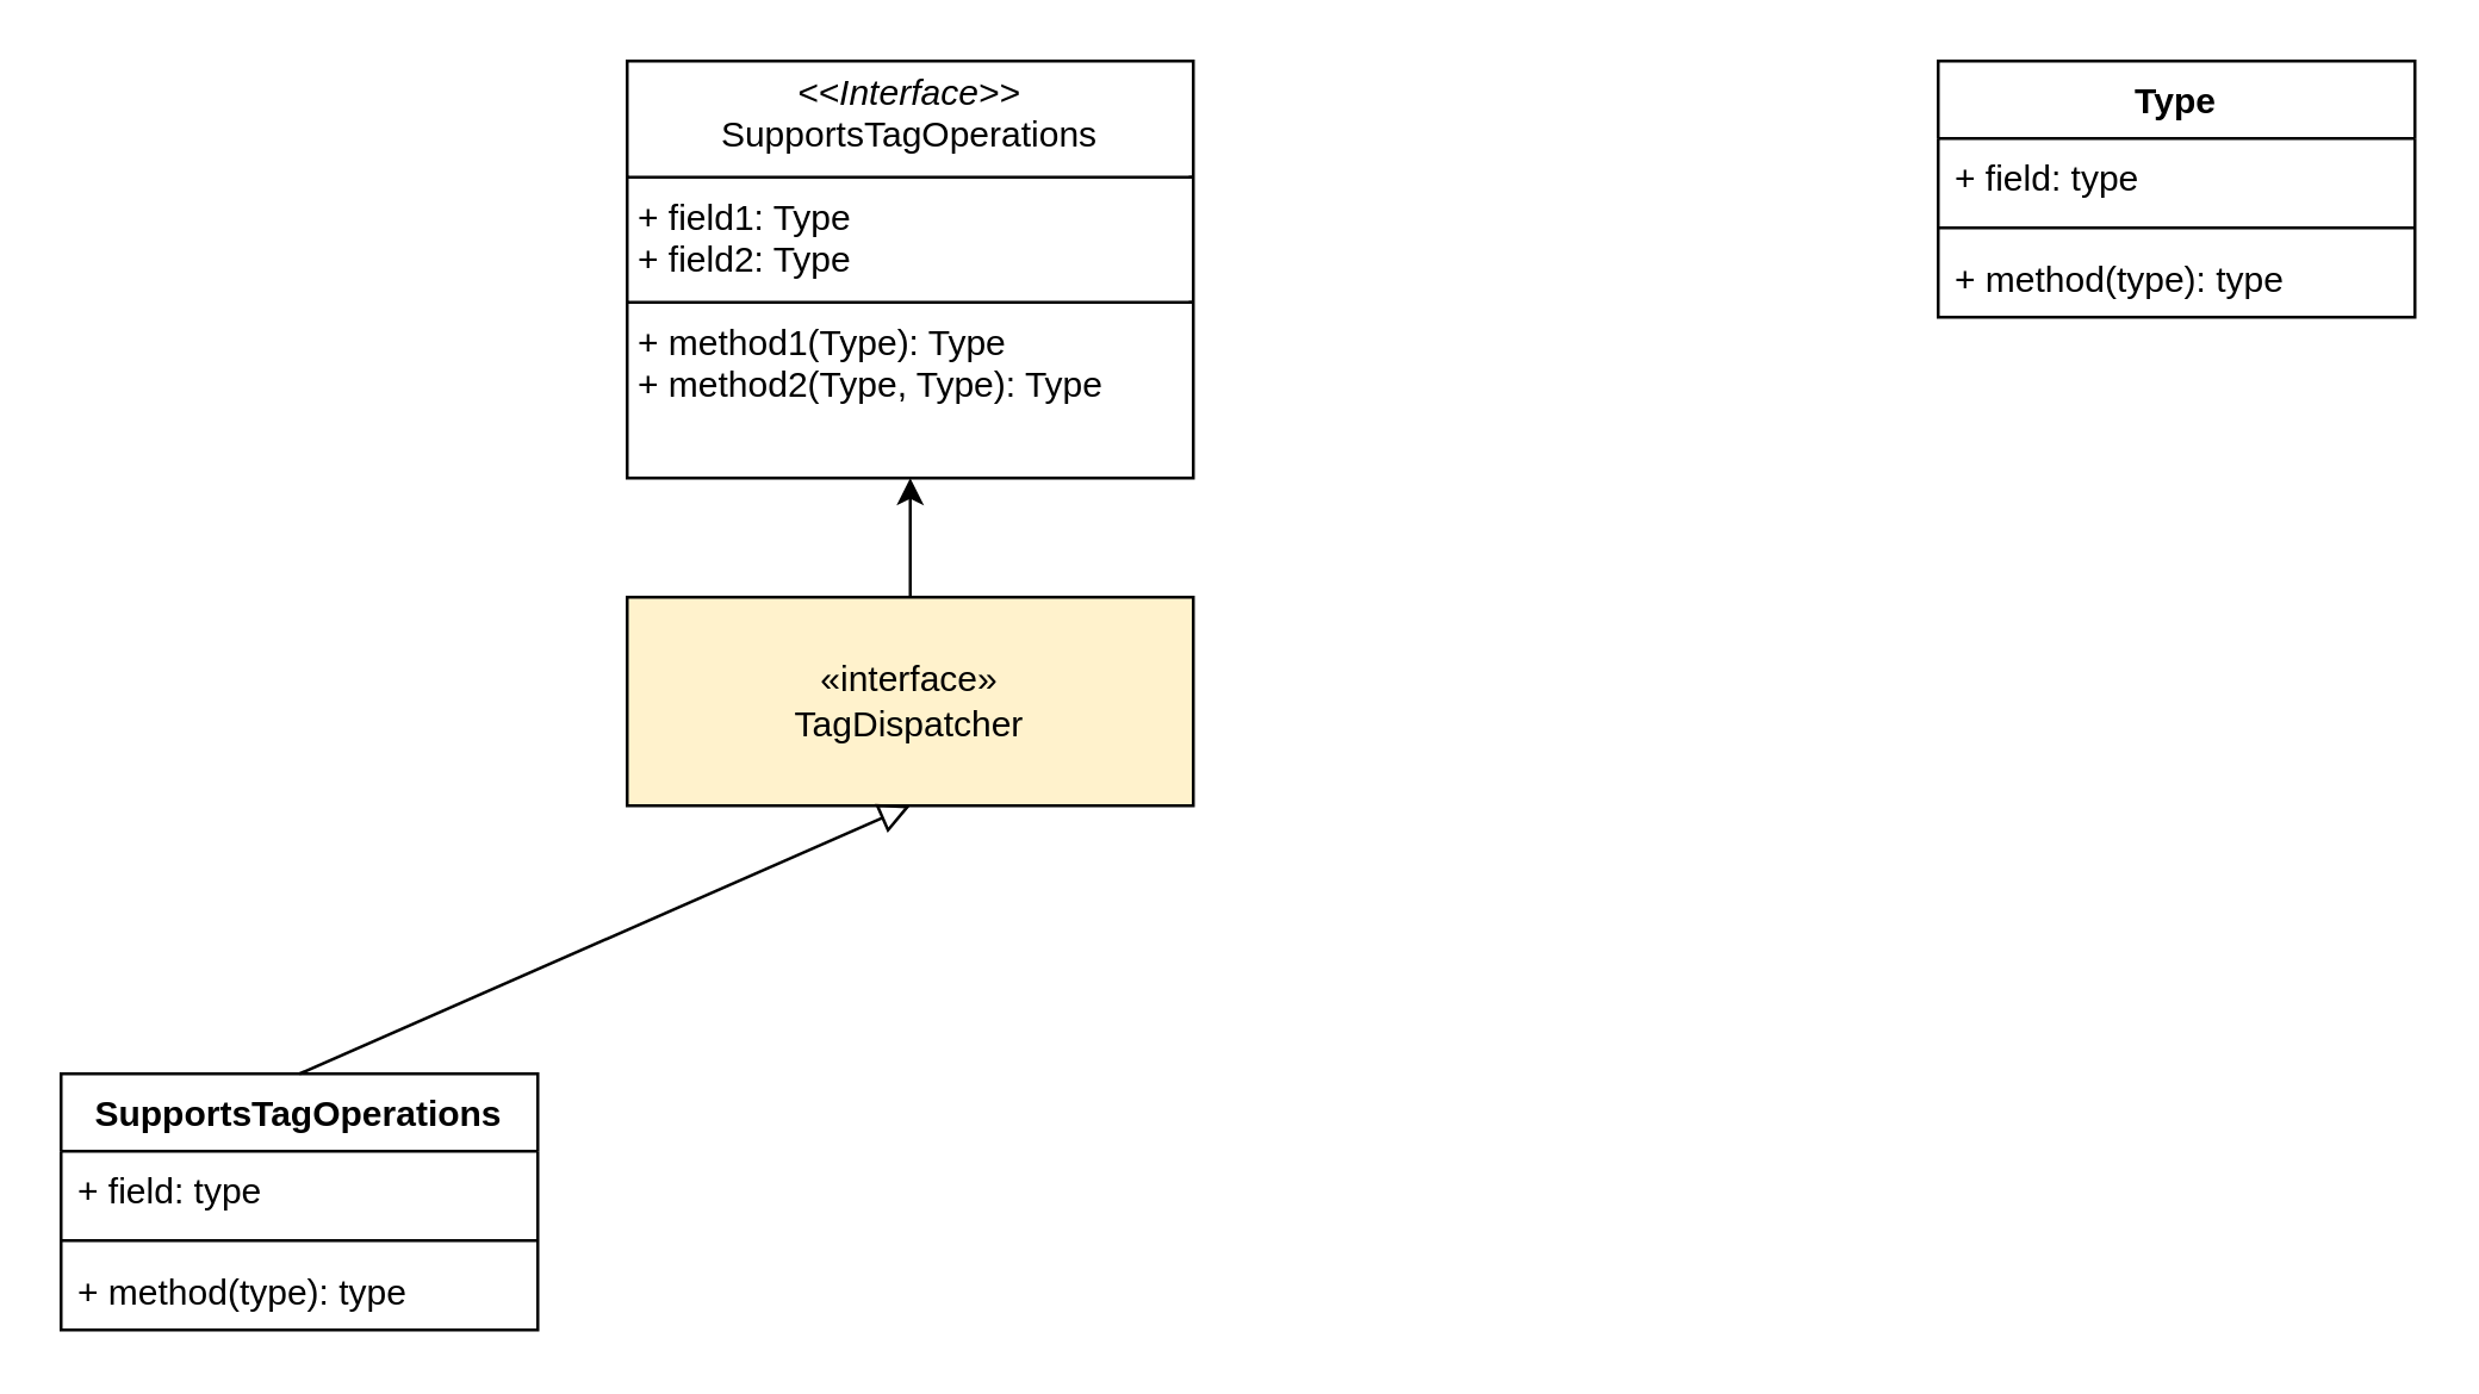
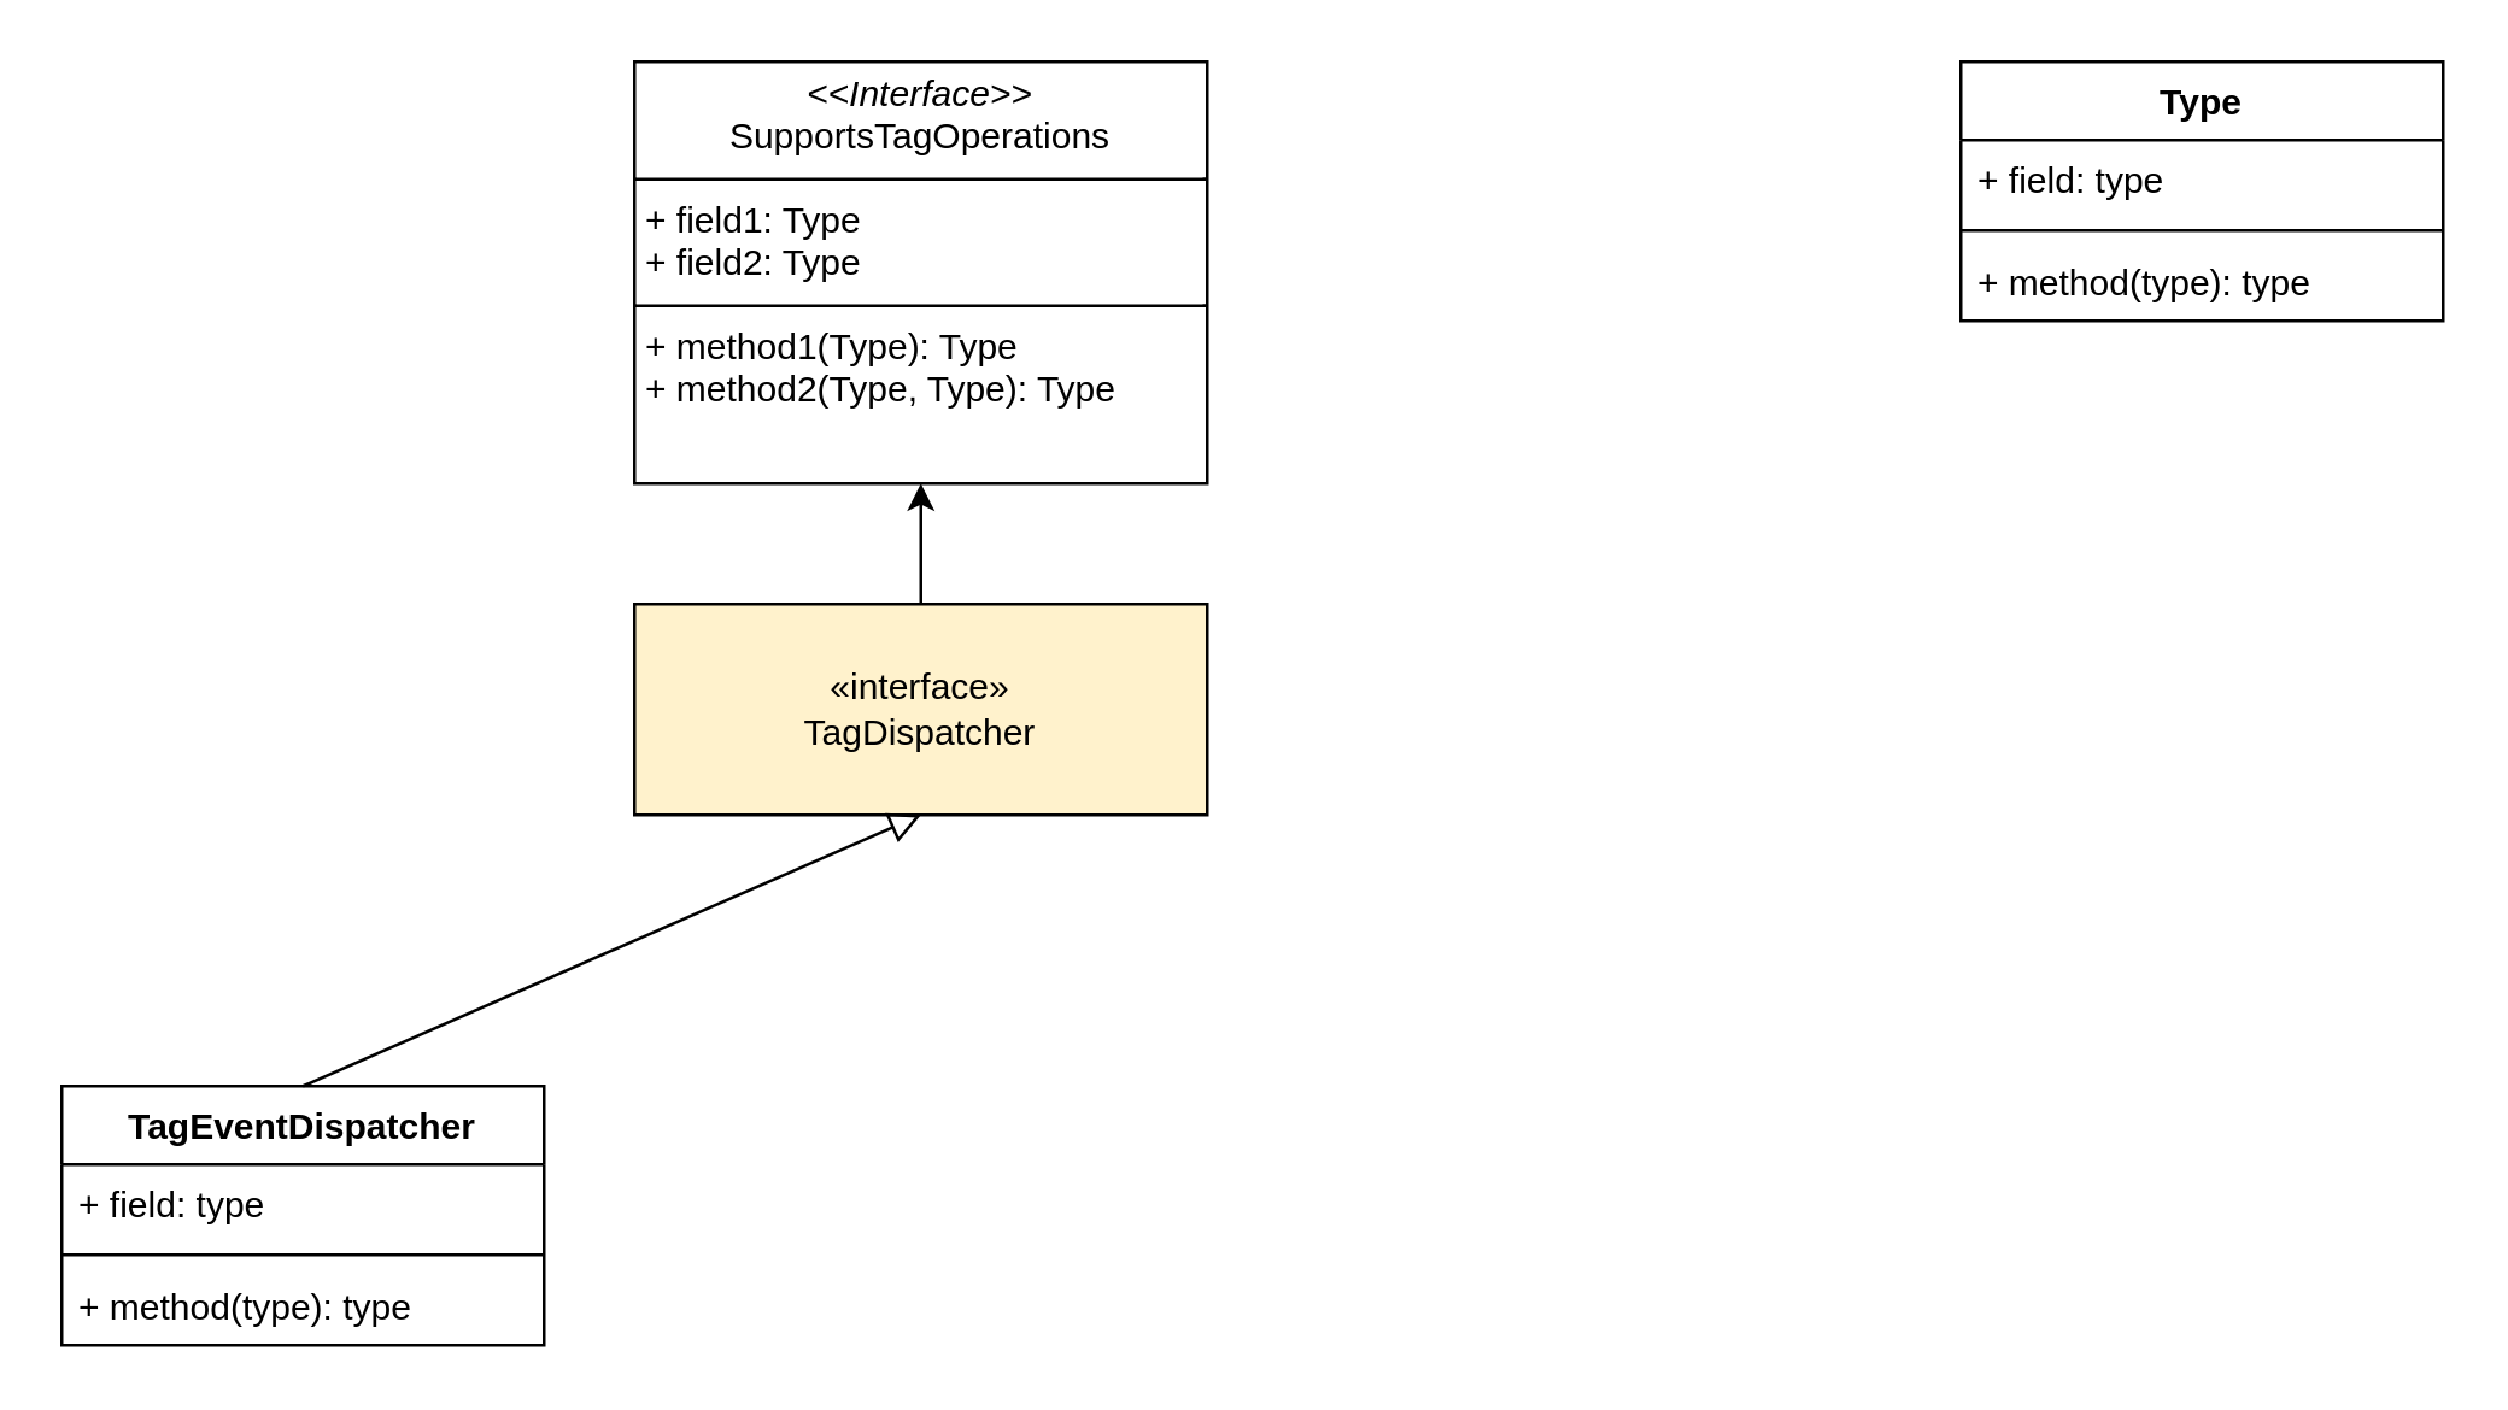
- <mxCell id="5" value="SupportsTagOperations" style="swimlane;fontStyle=1;align=center;verticalAlign=top;childLayout=stackLayout;horizontal=1;startSize=26;horizontalStack=0;resizeParent=1;resizeParentMax=0;resizeLast=0;collapsible=1;marginBottom=0;whiteSpace=wrap;html=1;" vertex="1" parent="1"><mxGeometry x="20" y="360" width="160" height="86" as="geometry" /></mxCell>
+ <mxCell id="5" value="TagEventDispatcher" style="swimlane;fontStyle=1;align=center;verticalAlign=top;childLayout=stackLayout;horizontal=1;startSize=26;horizontalStack=0;resizeParent=1;resizeParentMax=0;resizeLast=0;collapsible=1;marginBottom=0;whiteSpace=wrap;html=1;" vertex="1" parent="1"><mxGeometry x="20" y="360" width="160" height="86" as="geometry" /></mxCell>
